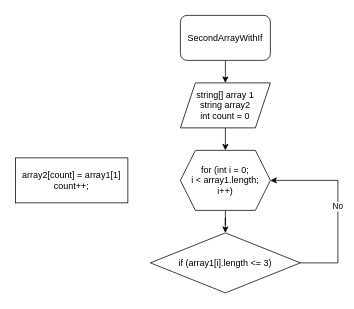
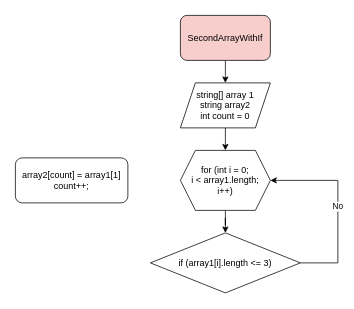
- <mxCell id="3" value="SecondArrayWithIf" style="rounded=1;whiteSpace=wrap;html=1;" vertex="1" parent="1"><mxGeometry x="240" y="20" width="120" height="60" as="geometry" /></mxCell>
+ <mxCell id="3" value="SecondArrayWithIf" style="rounded=1;whiteSpace=wrap;html=1;fillColor=#f8cecc;" vertex="1" parent="1"><mxGeometry x="240" y="20" width="120" height="60" as="geometry" /></mxCell>
- <mxCell id="10" value="array2[count] = array1[1]&lt;br&gt;count++;" style="rounded=0;whiteSpace=wrap;html=1;" vertex="1" parent="1"><mxGeometry x="20" y="210" width="150" height="60" as="geometry" /></mxCell>
+ <mxCell id="10" value="array2[count] = array1[1]&lt;br&gt;count++;" style="whiteSpace=wrap;html=1;rounded=1;" vertex="1" parent="1"><mxGeometry x="20" y="210" width="150" height="60" as="geometry" /></mxCell>
